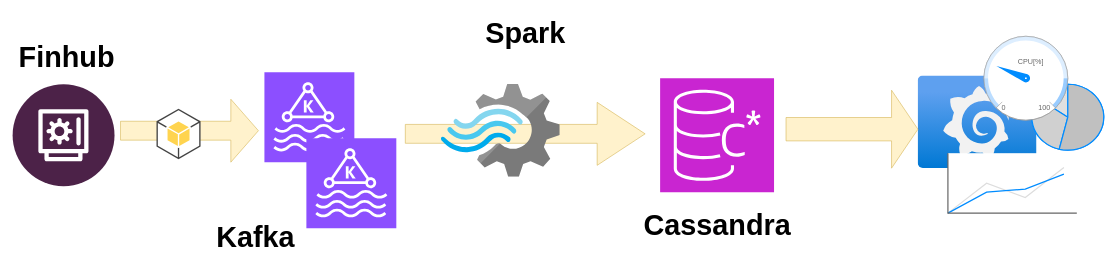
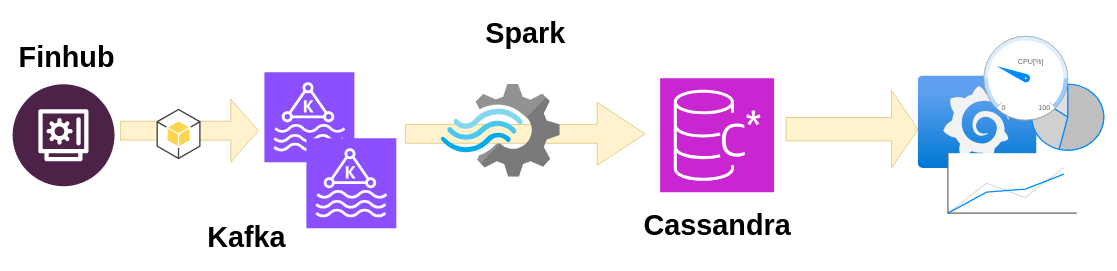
- <mxCell id="6" value="&lt;font style=&quot;font-size: 48px;&quot;&gt;&lt;b style=&quot;&quot;&gt;Kafka&lt;/b&gt;&lt;/font&gt;" style="text;html=1;align=center;verticalAlign=middle;resizable=0;points=[];autosize=1;strokeColor=none;fillColor=none;" vertex="1" parent="1"><mxGeometry x="350" y="360" width="150" height="70" as="geometry" /></mxCell>
+ <mxCell id="6" value="&lt;font style=&quot;font-size: 48px;&quot;&gt;&lt;b style=&quot;&quot;&gt;Kafka&lt;/b&gt;&lt;/font&gt;" style="text;html=1;align=center;verticalAlign=middle;resizable=0;points=[];autosize=1;strokeColor=none;fillColor=none;" vertex="1" parent="1"><mxGeometry x="335" y="360" width="150" height="70" as="geometry" /></mxCell>
